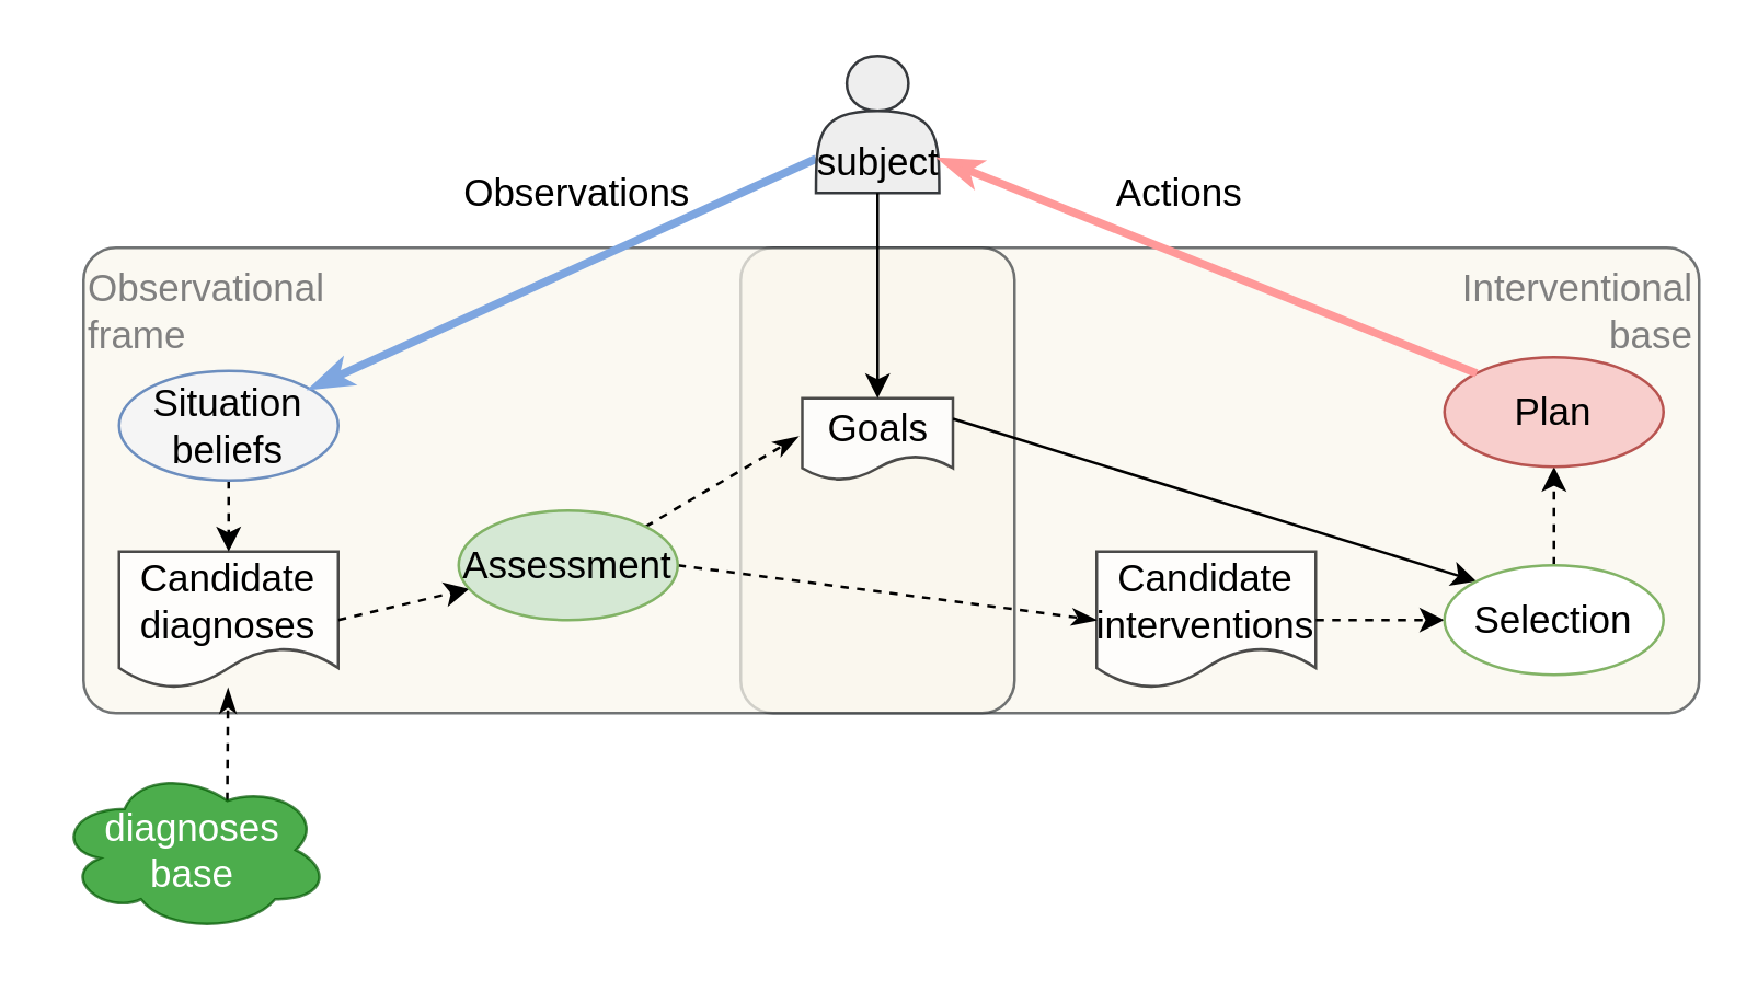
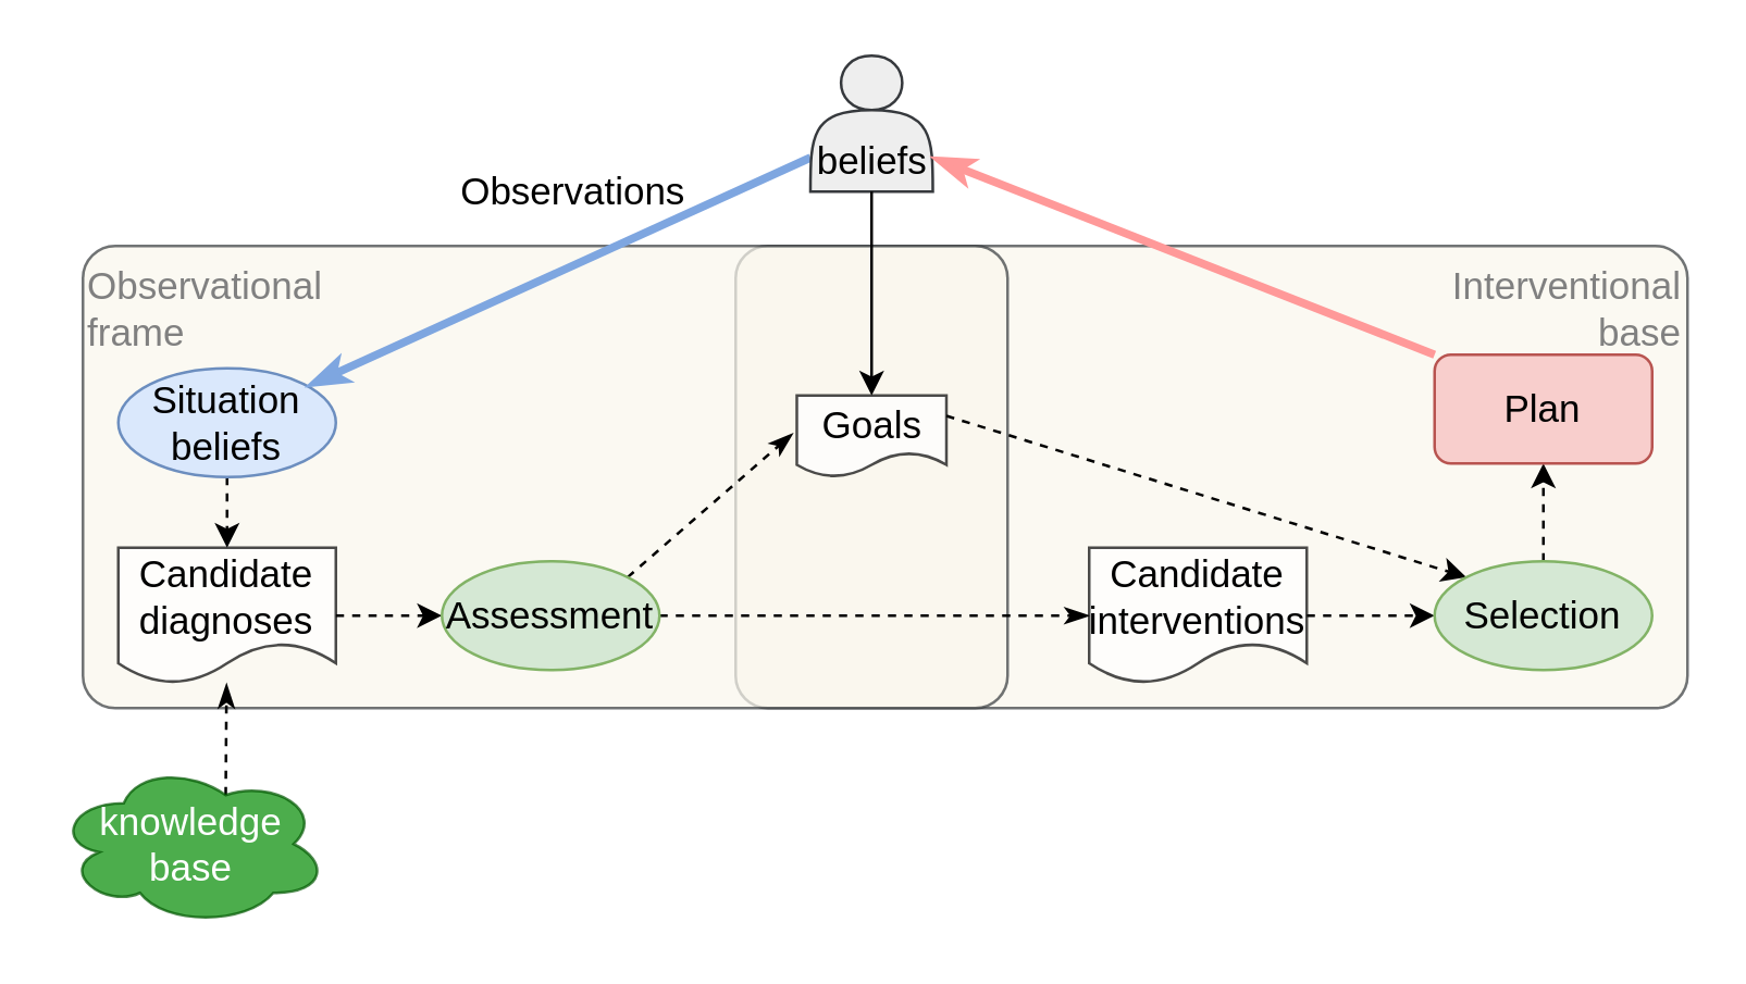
- <mxCell id="11" value="subject" style="shape=actor;whiteSpace=wrap;html=1;fontSize=14;verticalAlign=bottom;fillColor=#eeeeee;strokeColor=#36393d;" vertex="1" parent="1"><mxGeometry x="297.5" y="20" width="45" height="50" as="geometry" /></mxCell>
+ <mxCell id="11" value="beliefs" style="shape=actor;whiteSpace=wrap;html=1;fontSize=14;verticalAlign=bottom;fillColor=#eeeeee;strokeColor=#36393d;" vertex="1" parent="1"><mxGeometry x="297.5" y="20" width="45" height="50" as="geometry" /></mxCell>
- <mxCell id="20" value="Actions" style="text;html=1;align=center;verticalAlign=middle;resizable=0;points=[];autosize=1;fontSize=14;" vertex="1" parent="1"><mxGeometry x="400" y="60" width="60" height="20" as="geometry" /></mxCell>
- <mxCell id="18" value="Plan" style="ellipse;whiteSpace=wrap;html=1;fontSize=14;fillColor=#f8cecc;strokeColor=#b85450;" vertex="1" parent="1"><mxGeometry x="527" y="130" width="80" height="40" as="geometry" /></mxCell>
+ <mxCell id="18" value="Plan" style="whiteSpace=wrap;html=1;fontSize=14;fillColor=#f8cecc;strokeColor=#b85450;rounded=1;" vertex="1" parent="1"><mxGeometry x="527" y="130" width="80" height="40" as="geometry" /></mxCell>
- <mxCell id="5" value="Situation beliefs" style="ellipse;whiteSpace=wrap;html=1;fontSize=14;fillColor=#f5f5f5;strokeColor=#6c8ebf;" vertex="1" parent="1"><mxGeometry x="43" y="135" width="80" height="40" as="geometry" /></mxCell>
+ <mxCell id="5" value="Situation beliefs" style="ellipse;whiteSpace=wrap;html=1;fontSize=14;fillColor=#dae8fc;strokeColor=#6c8ebf;" vertex="1" parent="1"><mxGeometry x="43" y="135" width="80" height="40" as="geometry" /></mxCell>
- <mxCell id="13" style="edgeStyle=none;rounded=0;orthogonalLoop=1;jettySize=auto;html=1;fontSize=14;dashed=0;exitX=1;exitY=0.25;exitDx=0;exitDy=0;entryX=0;entryY=0;entryDx=0;entryDy=0;" edge="1" parent="1" source="25" target="17"><mxGeometry relative="1" as="geometry"><mxPoint x="360" y="150" as="sourcePoint" /><mxPoint x="411.995" y="206.91" as="targetPoint" /></mxGeometry></mxCell>
+ <mxCell id="13" style="edgeStyle=none;rounded=0;orthogonalLoop=1;jettySize=auto;html=1;fontSize=14;dashed=1;exitX=1;exitY=0.25;exitDx=0;exitDy=0;entryX=0;entryY=0;entryDx=0;entryDy=0;" edge="1" parent="1" source="25" target="17"><mxGeometry relative="1" as="geometry"><mxPoint x="360" y="150" as="sourcePoint" /><mxPoint x="411.995" y="206.91" as="targetPoint" /></mxGeometry></mxCell>
- <mxCell id="9" value="Assessment" style="ellipse;whiteSpace=wrap;html=1;fontSize=14;fillColor=#d5e8d4;strokeColor=#82b366;" vertex="1" parent="1"><mxGeometry x="167" y="186" width="80" height="40" as="geometry" /></mxCell>
+ <mxCell id="9" value="Assessment" style="ellipse;whiteSpace=wrap;html=1;fontSize=14;fillColor=#d5e8d4;strokeColor=#82b366;" vertex="1" parent="1"><mxGeometry x="162" y="206" width="80" height="40" as="geometry" /></mxCell>
- <mxCell id="17" value="Selection" style="ellipse;whiteSpace=wrap;html=1;fontSize=14;fillColor=#ffffff;strokeColor=#82b366;" vertex="1" parent="1"><mxGeometry x="527" y="206" width="80" height="40" as="geometry" /></mxCell>
+ <mxCell id="17" value="Selection" style="ellipse;whiteSpace=wrap;html=1;fontSize=14;fillColor=#d5e8d4;strokeColor=#82b366;" vertex="1" parent="1"><mxGeometry x="527" y="206" width="80" height="40" as="geometry" /></mxCell>
- <mxCell id="24" value="diagnoses base" style="ellipse;shape=cloud;whiteSpace=wrap;html=1;fontSize=14;fontColor=#ffffff;opacity=70;align=center;fillColor=#008a00;strokeColor=#005700;" vertex="1" parent="1"><mxGeometry x="20" y="280" width="100" height="60" as="geometry" /></mxCell>
+ <mxCell id="24" value="knowledge base" style="ellipse;shape=cloud;whiteSpace=wrap;html=1;fontSize=14;fontColor=#ffffff;opacity=70;align=center;fillColor=#008a00;strokeColor=#005700;" vertex="1" parent="1"><mxGeometry x="20" y="280" width="100" height="60" as="geometry" /></mxCell>
